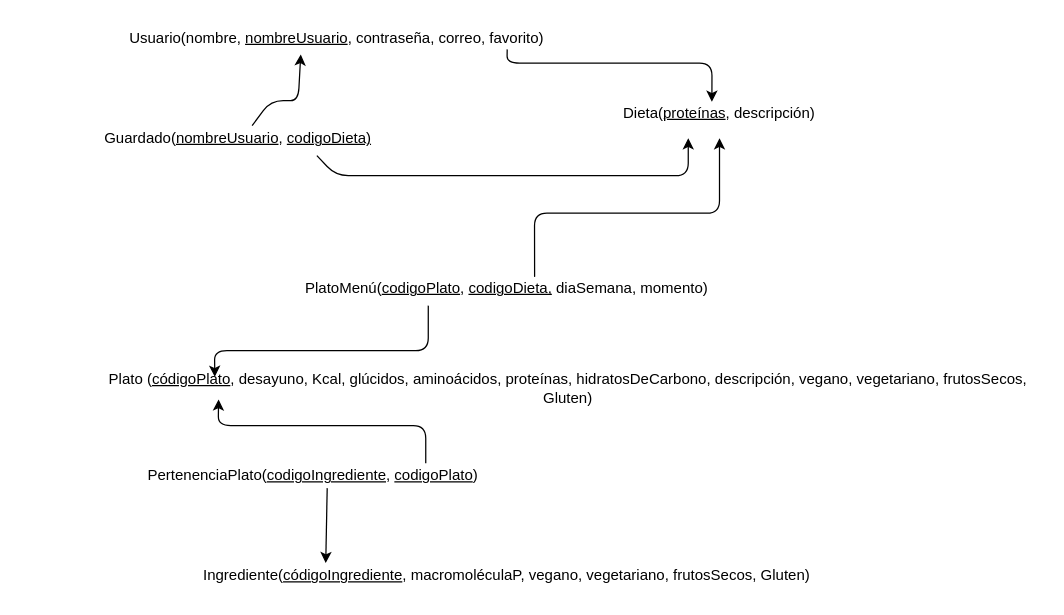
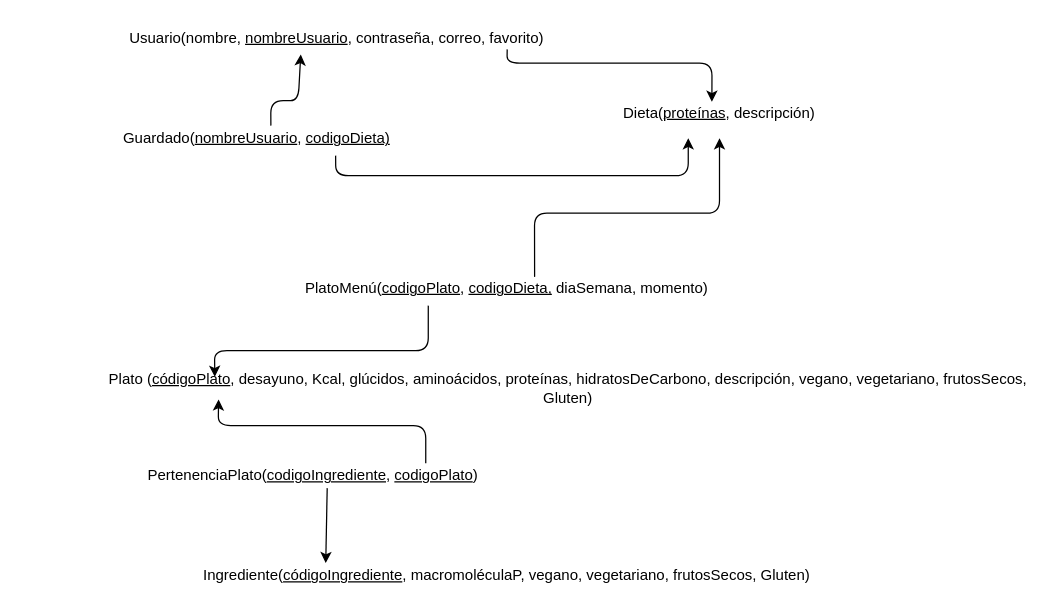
- <mxCell id="6" value="Guardado(&lt;u&gt;nombreUsuario&lt;/u&gt;, &lt;u&gt;codigoDieta)&lt;/u&gt;" style="text;html=1;strokeColor=none;fillColor=none;align=center;verticalAlign=middle;whiteSpace=wrap;rounded=0;" parent="1" vertex="1"><mxGeometry x="5" y="100" width="370" height="20" as="geometry" /></mxCell>
+ <mxCell id="6" value="Guardado(&lt;u&gt;nombreUsuario&lt;/u&gt;, &lt;u&gt;codigoDieta)&lt;/u&gt;" style="text;html=1;strokeColor=none;fillColor=none;align=center;verticalAlign=middle;whiteSpace=wrap;rounded=0;" parent="1" vertex="1"><mxGeometry x="20" y="100" width="370" height="20" as="geometry" /></mxCell>
